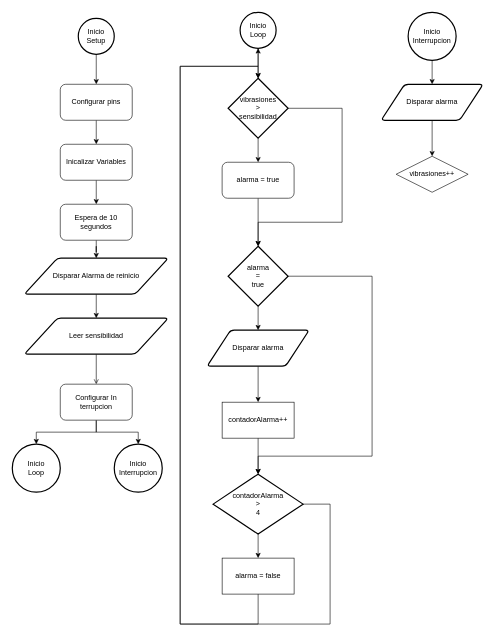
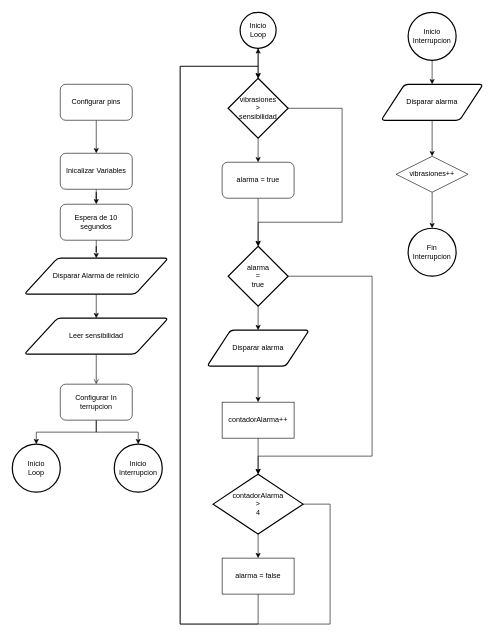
- <mxCell id="3" value="Inicio&lt;br&gt;Setup" style="strokeWidth=2;html=1;shape=mxgraph.flowchart.start_1;whiteSpace=wrap;" parent="1" vertex="1"><mxGeometry x="130" y="30" width="60" height="60" as="geometry" /></mxCell>
- <mxCell id="2" value="" style="edgeStyle=orthogonalEdgeStyle;rounded=0;orthogonalLoop=1;jettySize=auto;html=1;entryX=0.5;entryY=0;entryDx=0;entryDy=0;" edge="1" parent="1" source="3" target="5"><mxGeometry relative="1" as="geometry"><mxPoint x="160" y="140" as="targetPoint" /></mxGeometry></mxCell>
- <mxCell id="7" value="Inicalizar Variables" style="rounded=1;whiteSpace=wrap;html=1;" vertex="1" parent="1"><mxGeometry x="100" y="240" width="120" height="60" as="geometry" /></mxCell>
+ <mxCell id="7" value="Inicalizar Variables" style="rounded=1;whiteSpace=wrap;html=1;" vertex="1" parent="1"><mxGeometry x="100" y="255" width="120" height="60" as="geometry" /></mxCell>
+ <mxCell id="37" style="edgeStyle=orthogonalEdgeStyle;rounded=0;orthogonalLoop=1;jettySize=auto;html=1;entryX=0.5;entryY=0;entryDx=0;entryDy=0;entryPerimeter=0;" edge="1" parent="1" source="38" target="41"><mxGeometry relative="1" as="geometry" /></mxCell>
+ <mxCell id="41" value="Fin&lt;br&gt;Interrupcion" style="strokeWidth=2;html=1;shape=mxgraph.flowchart.start_2;whiteSpace=wrap;" vertex="1" parent="1"><mxGeometry x="680" y="380" width="80" height="80" as="geometry" /></mxCell>
